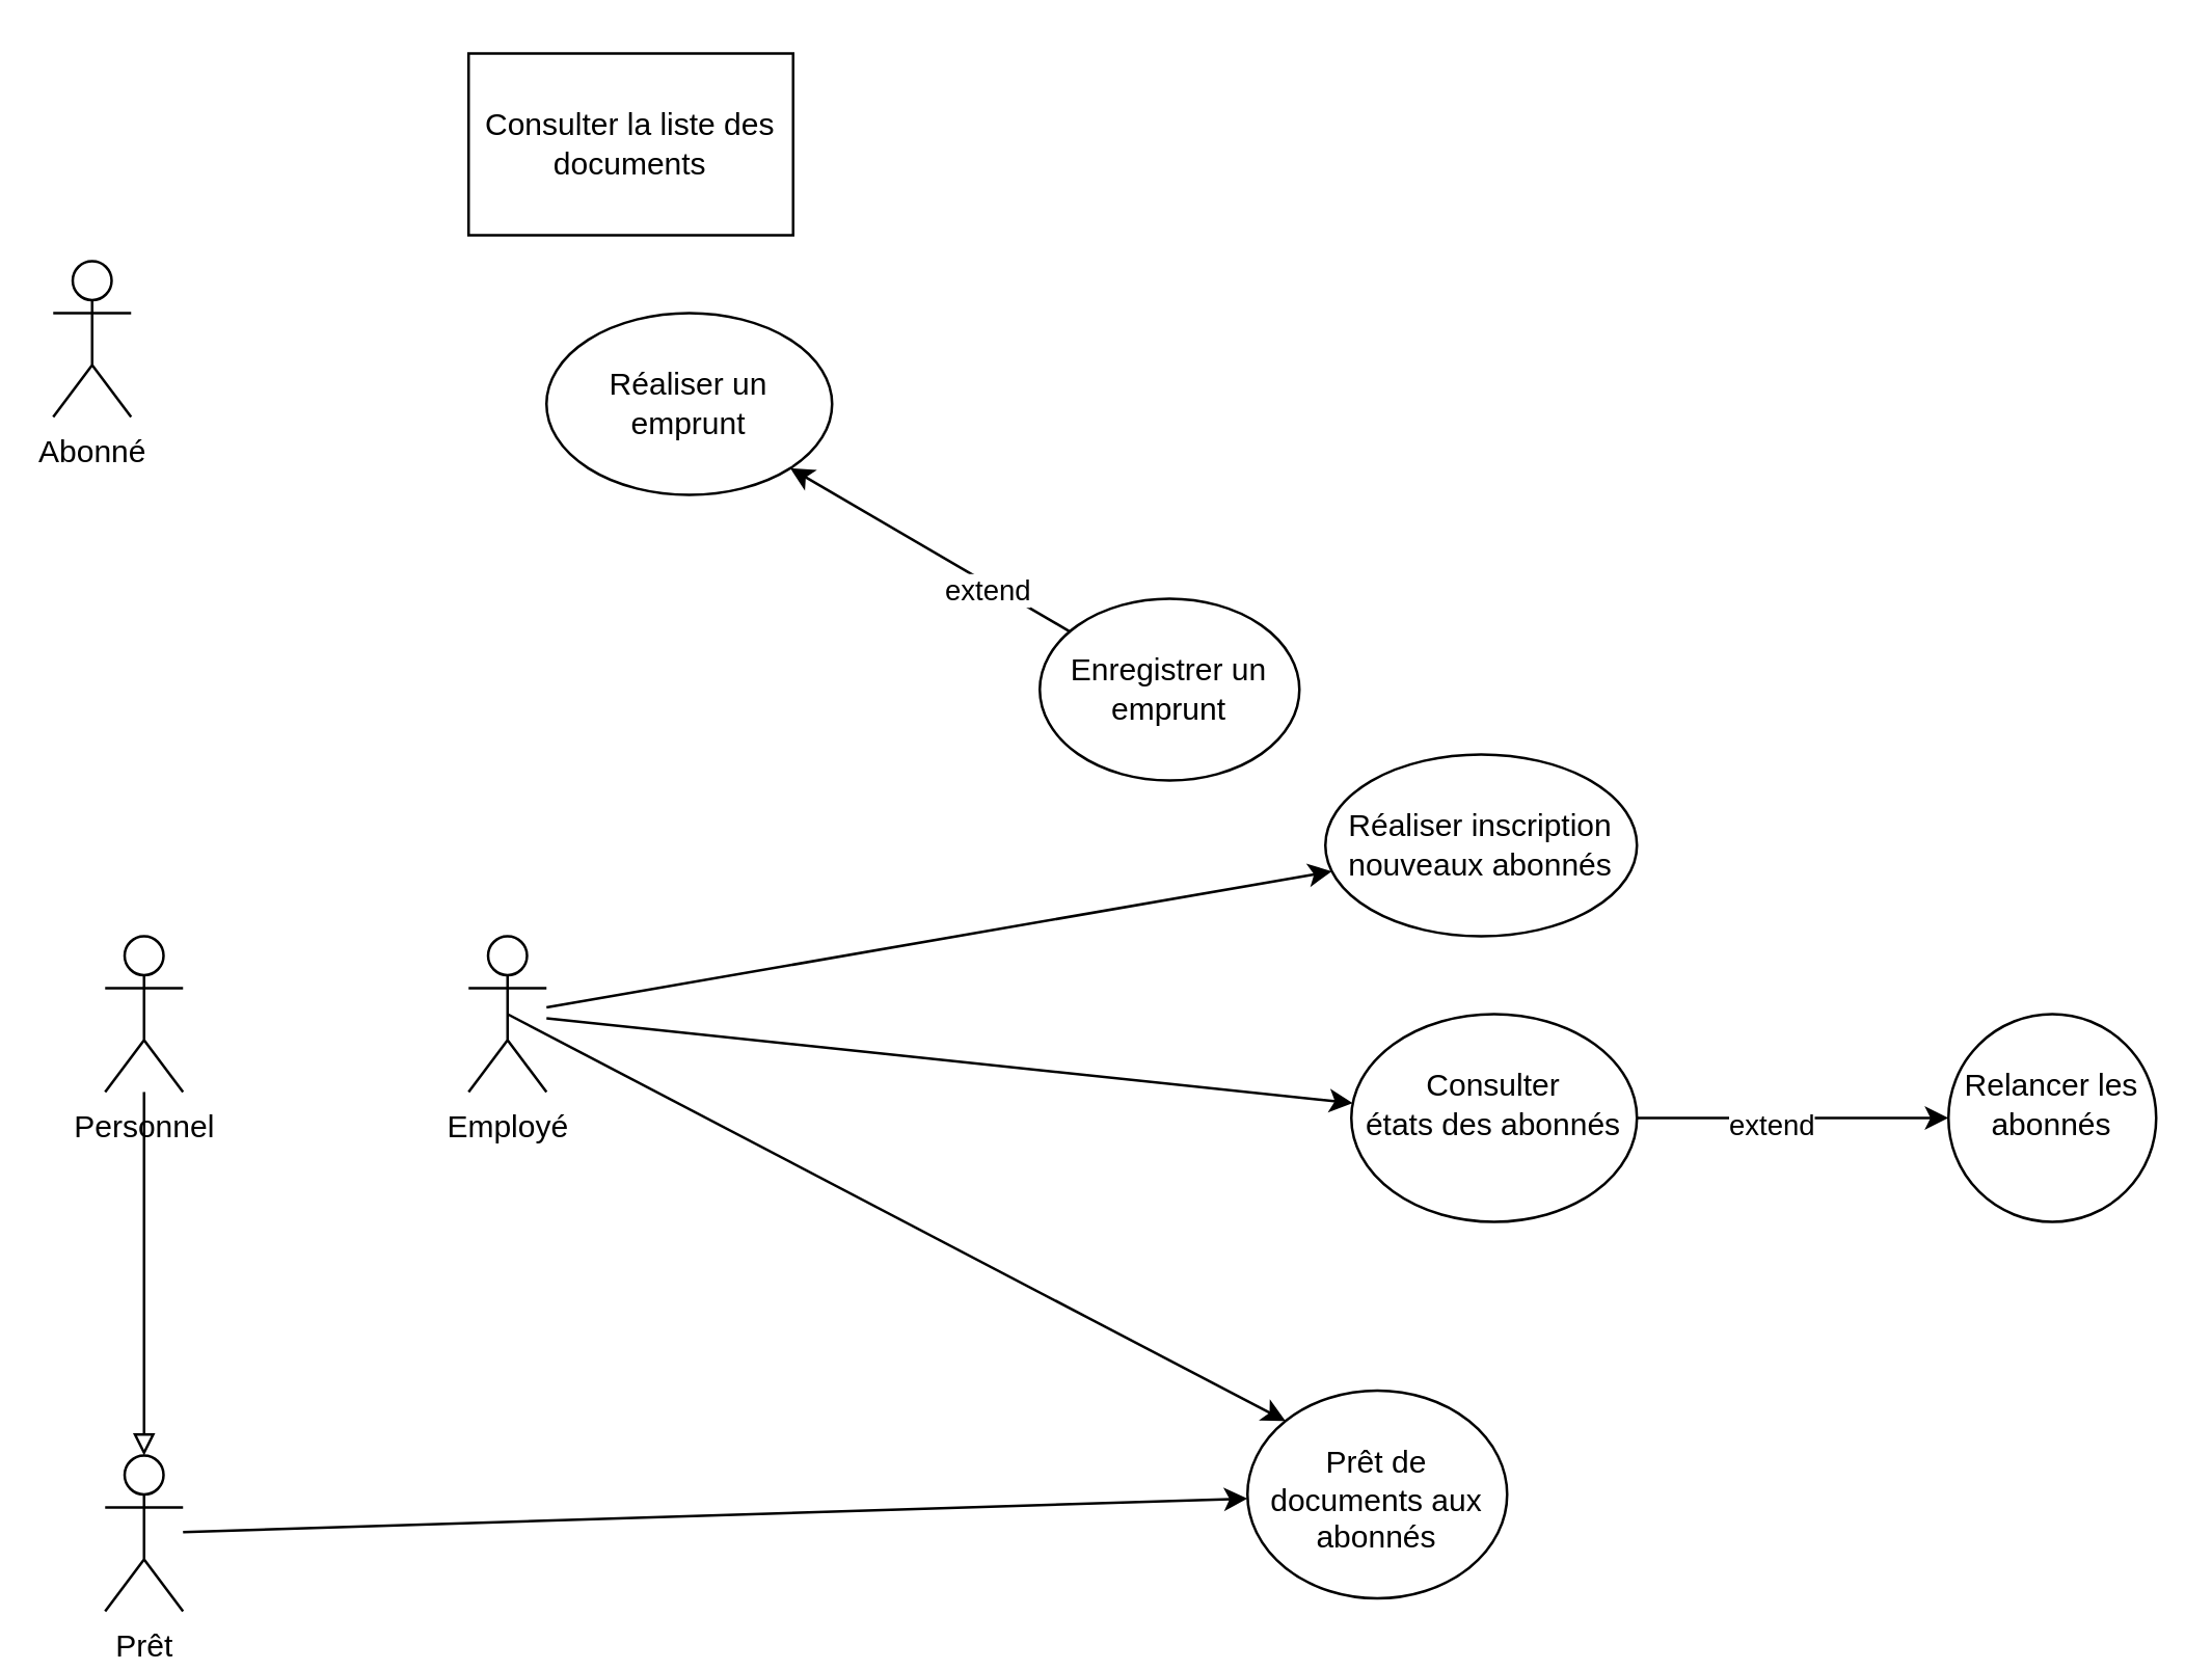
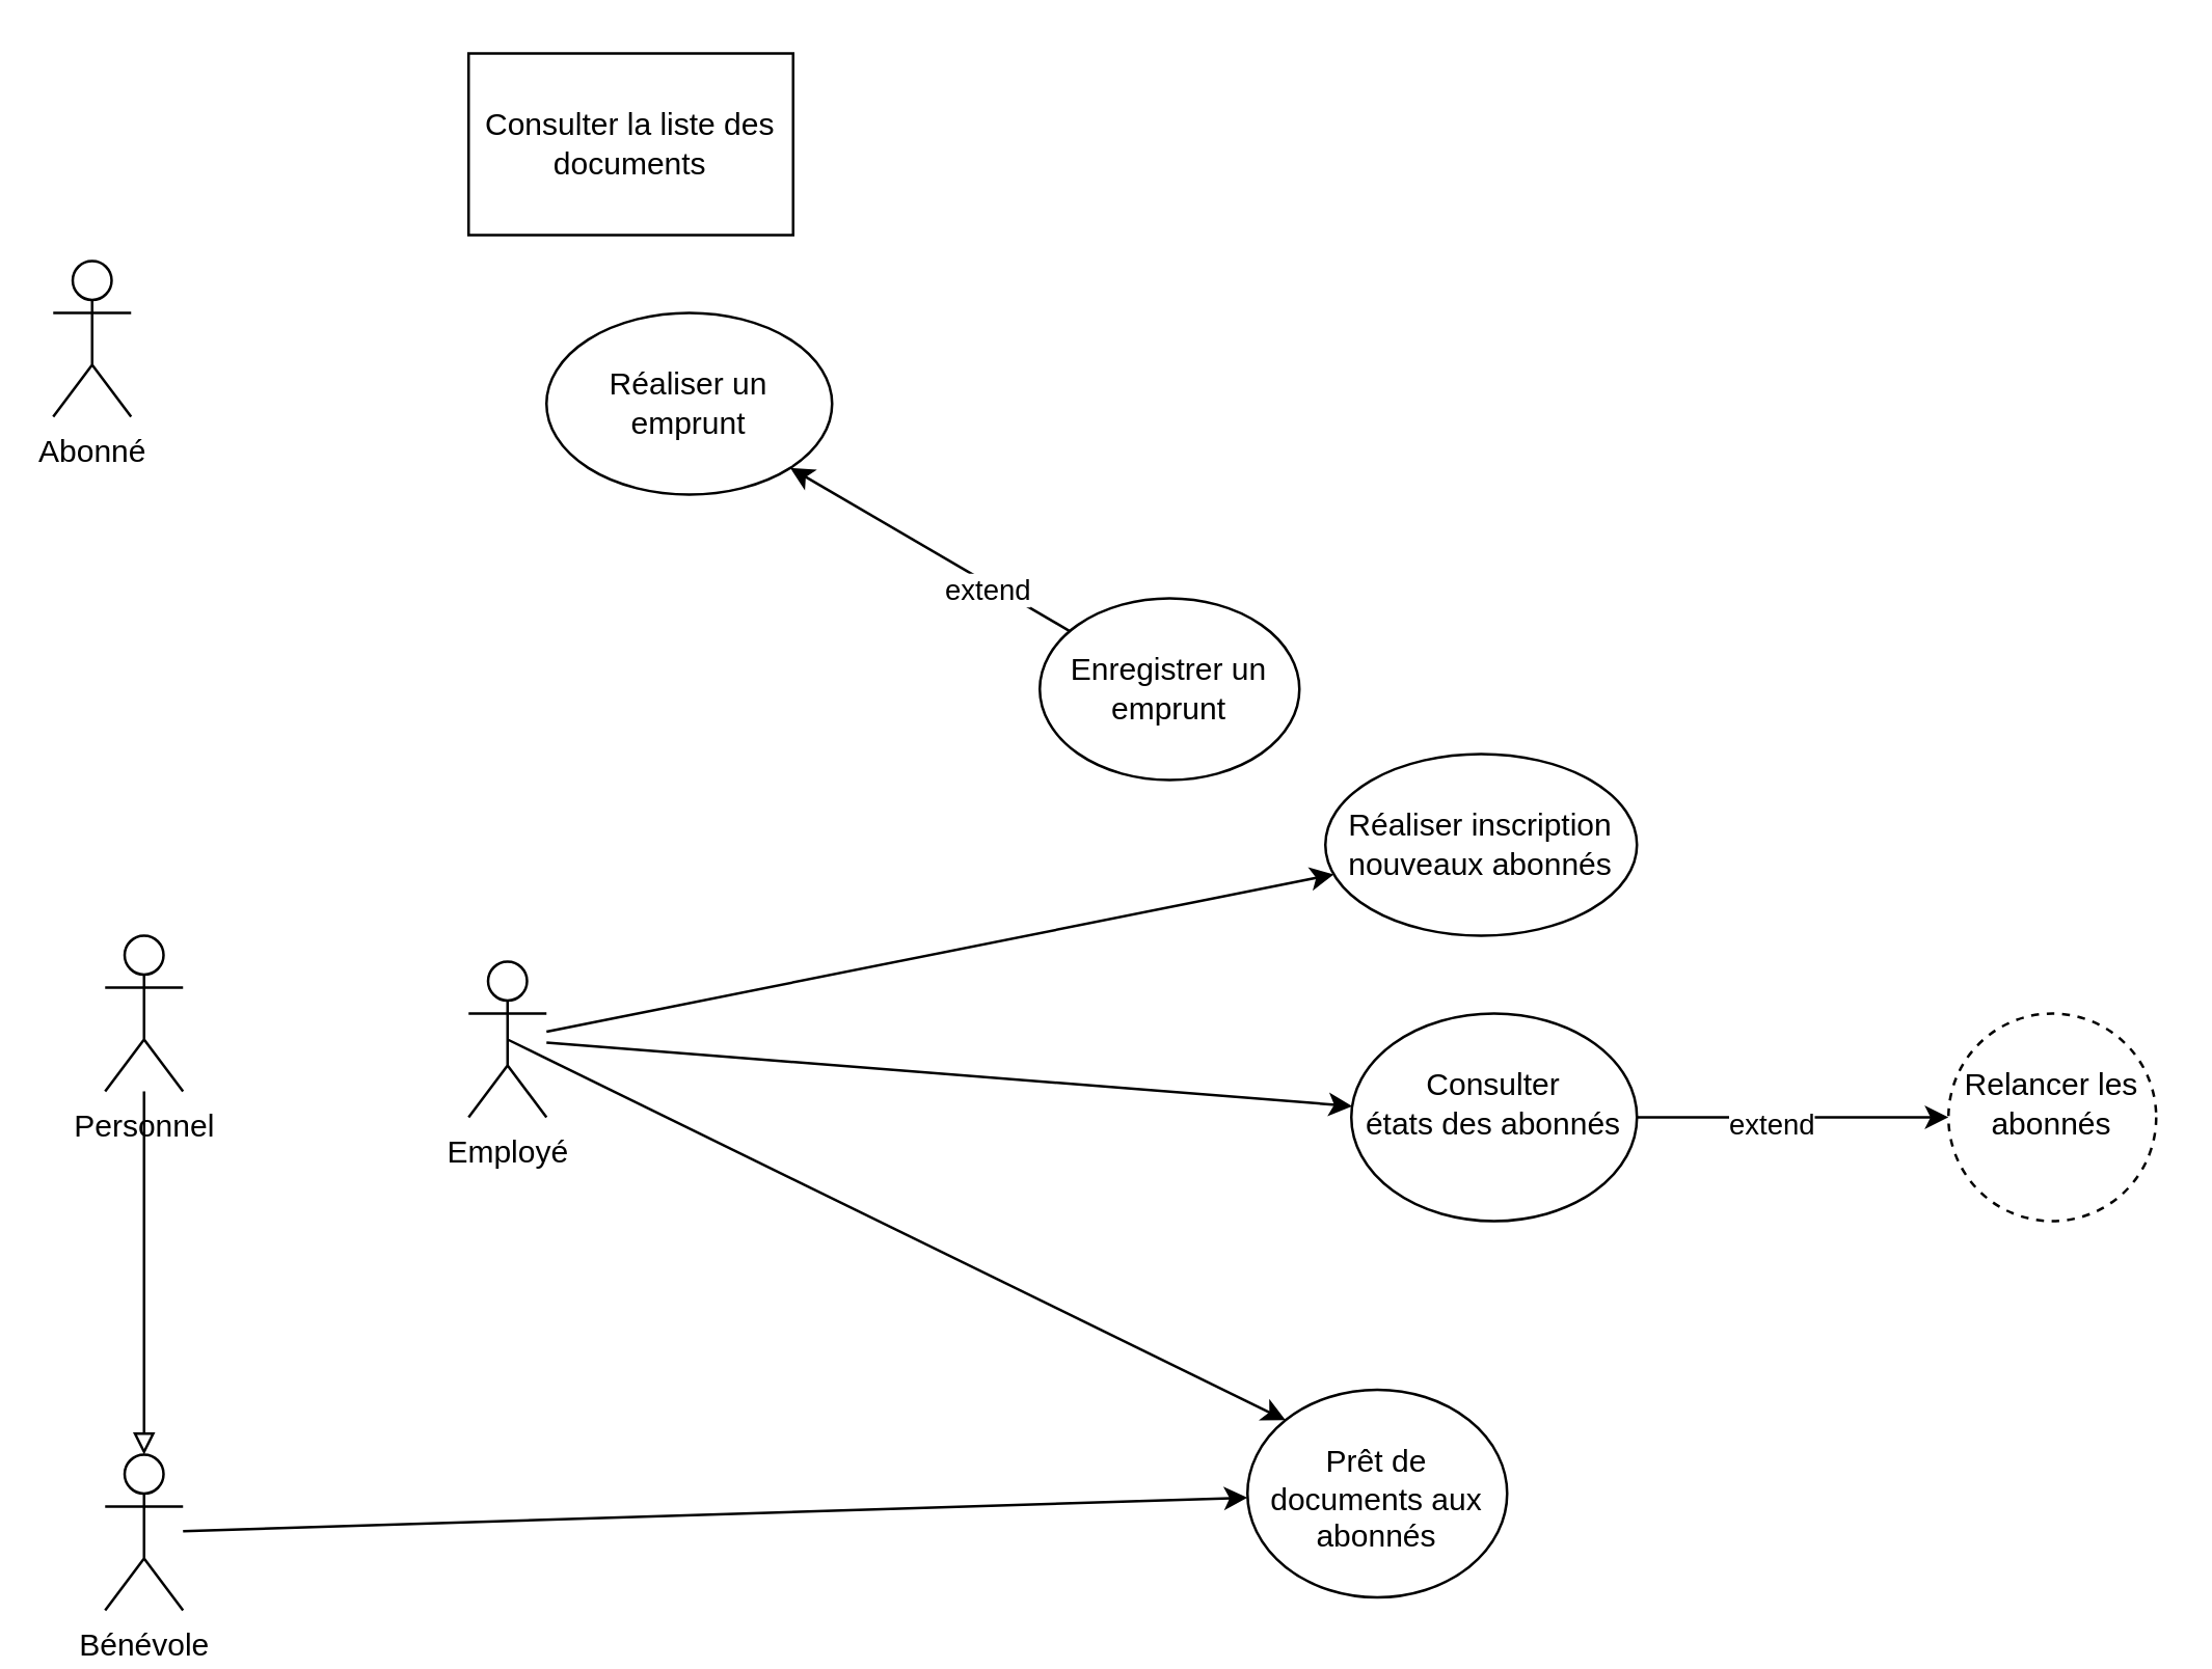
- <mxCell id="6" value="Employé" style="shape=umlActor;verticalLabelPosition=bottom;verticalAlign=top;html=1;outlineConnect=0;" parent="1" vertex="1"><mxGeometry x="180" y="360" width="30" height="60" as="geometry" /></mxCell>
+ <mxCell id="6" value="Employé" style="shape=umlActor;verticalLabelPosition=bottom;verticalAlign=top;html=1;outlineConnect=0;" parent="1" vertex="1"><mxGeometry x="180" y="370" width="30" height="60" as="geometry" /></mxCell>
- <mxCell id="21" value="&lt;div&gt;&lt;br&gt;&lt;/div&gt;Relancer les abonnés" style="ellipse;whiteSpace=wrap;html=1;verticalAlign=top;" parent="1" vertex="1"><mxGeometry x="750" y="390" width="80" height="80" as="geometry" /></mxCell>
+ <mxCell id="21" value="&lt;div&gt;&lt;br&gt;&lt;/div&gt;Relancer les abonnés" style="ellipse;whiteSpace=wrap;html=1;verticalAlign=top;dashed=1;" parent="1" vertex="1"><mxGeometry x="750" y="390" width="80" height="80" as="geometry" /></mxCell>
- <mxCell id="8" value="Prêt" style="shape=umlActor;verticalLabelPosition=bottom;verticalAlign=top;html=1;outlineConnect=0;" parent="1" vertex="1"><mxGeometry x="40" y="560" width="30" height="60" as="geometry" /></mxCell>
+ <mxCell id="8" value="Bénévole" style="shape=umlActor;verticalLabelPosition=bottom;verticalAlign=top;html=1;outlineConnect=0;" parent="1" vertex="1"><mxGeometry x="40" y="560" width="30" height="60" as="geometry" /></mxCell>
